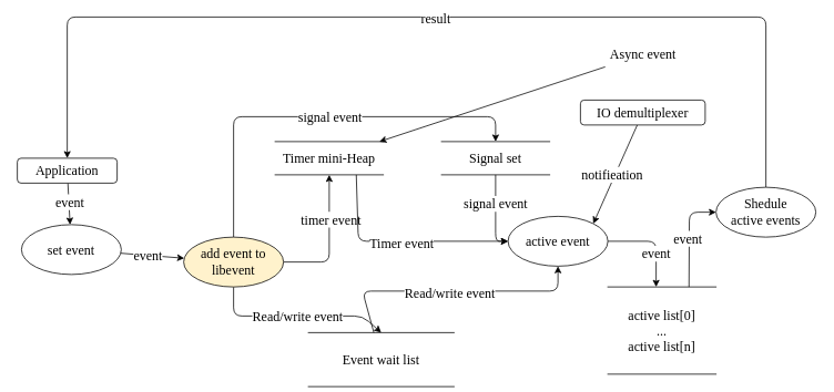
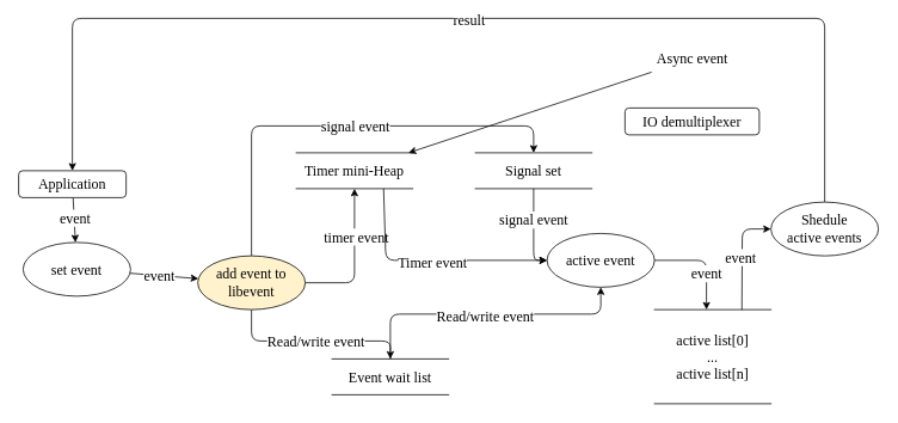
- <mxCell id="27" value="" style="edgeStyle=none;html=1;fontFamily=Comic Sans MS;fontSize=16;entryX=1;entryY=0;entryDx=0;entryDy=0;" parent="1" source="29" target="26" edge="1"><mxGeometry relative="1" as="geometry"><mxPoint x="815" y="260" as="targetPoint" /></mxGeometry></mxCell>
- <mxCell id="28" value="notifieation" style="edgeLabel;html=1;align=center;verticalAlign=middle;resizable=0;points=[];fontSize=16;fontFamily=Comic Sans MS;" parent="27" vertex="1" connectable="0"><mxGeometry x="0.033" y="-4" relative="1" as="geometry"><mxPoint as="offset" /></mxGeometry></mxCell>
- <mxCell id="23" value="Event wait list" style="shape=partialRectangle;whiteSpace=wrap;html=1;left=0;right=0;fillColor=none;fontFamily=Comic Sans MS;fontSize=16;" parent="1" vertex="1"><mxGeometry x="370" y="400" width="175" height="65" as="geometry" /></mxCell>
+ <mxCell id="23" value="Event wait list" style="shape=partialRectangle;whiteSpace=wrap;html=1;left=0;right=0;fillColor=none;fontFamily=Comic Sans MS;fontSize=16;" parent="1" vertex="1"><mxGeometry x="370" y="400" width="130" height="40" as="geometry" /></mxCell>
